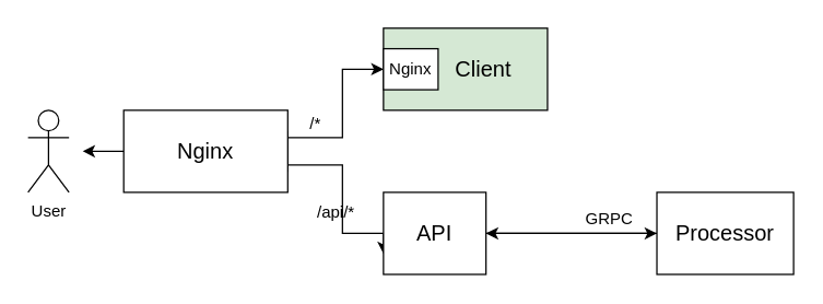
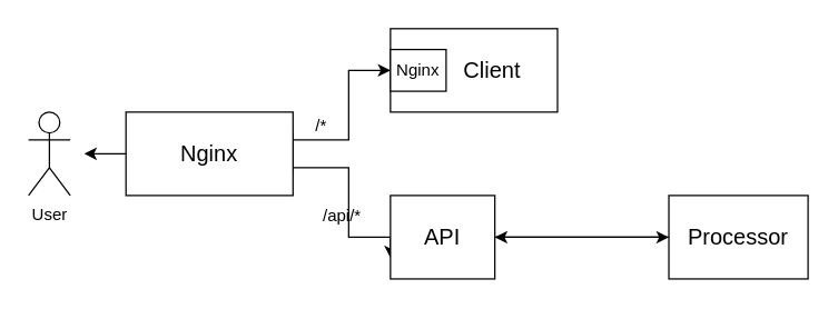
- <mxCell id="6" value="&lt;font style=&quot;font-size: 16px&quot;&gt;&amp;nbsp; &amp;nbsp; &amp;nbsp; Client&lt;/font&gt;" style="rounded=0;whiteSpace=wrap;html=1;fillColor=#d5e8d4;" vertex="1" parent="1"><mxGeometry x="280" y="20" width="120" height="60" as="geometry" /></mxCell>
+ <mxCell id="6" value="&lt;font style=&quot;font-size: 16px&quot;&gt;&amp;nbsp; &amp;nbsp; &amp;nbsp; Client&lt;/font&gt;" style="rounded=0;whiteSpace=wrap;html=1;" vertex="1" parent="1"><mxGeometry x="280" y="20" width="120" height="60" as="geometry" /></mxCell>
- <mxCell id="14" value="GRPC" style="text;html=1;align=center;verticalAlign=middle;resizable=0;points=[];autosize=1;" vertex="1" parent="1"><mxGeometry x="420" y="150" width="50" height="20" as="geometry" /></mxCell>
